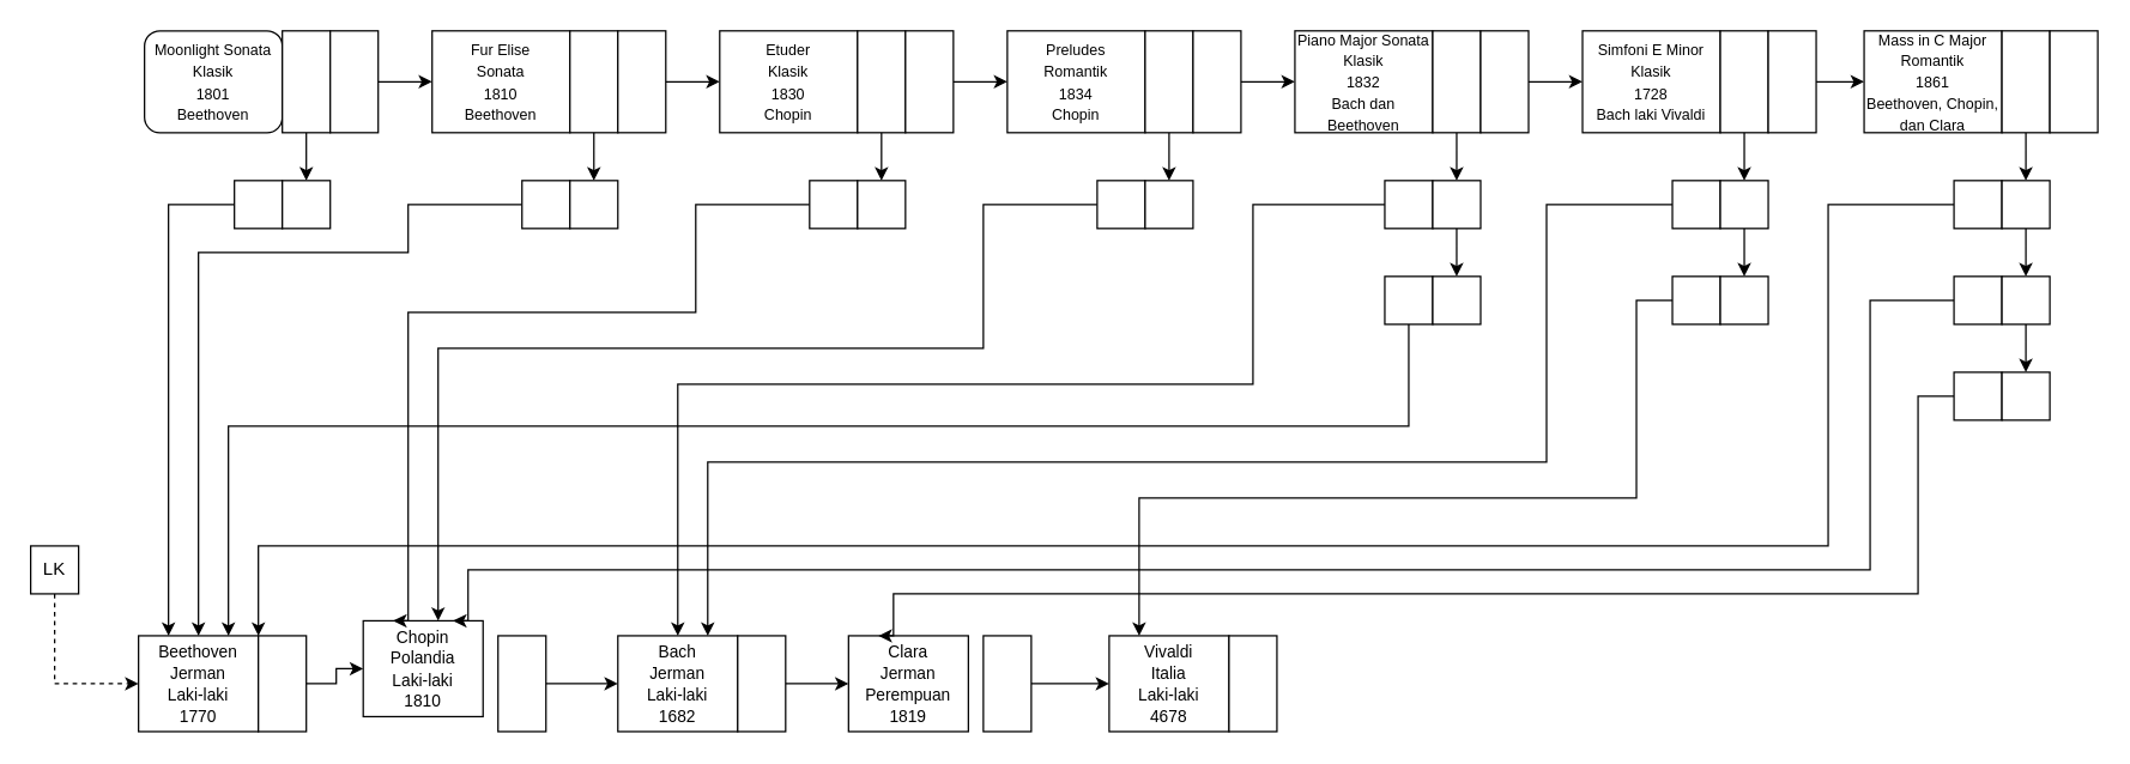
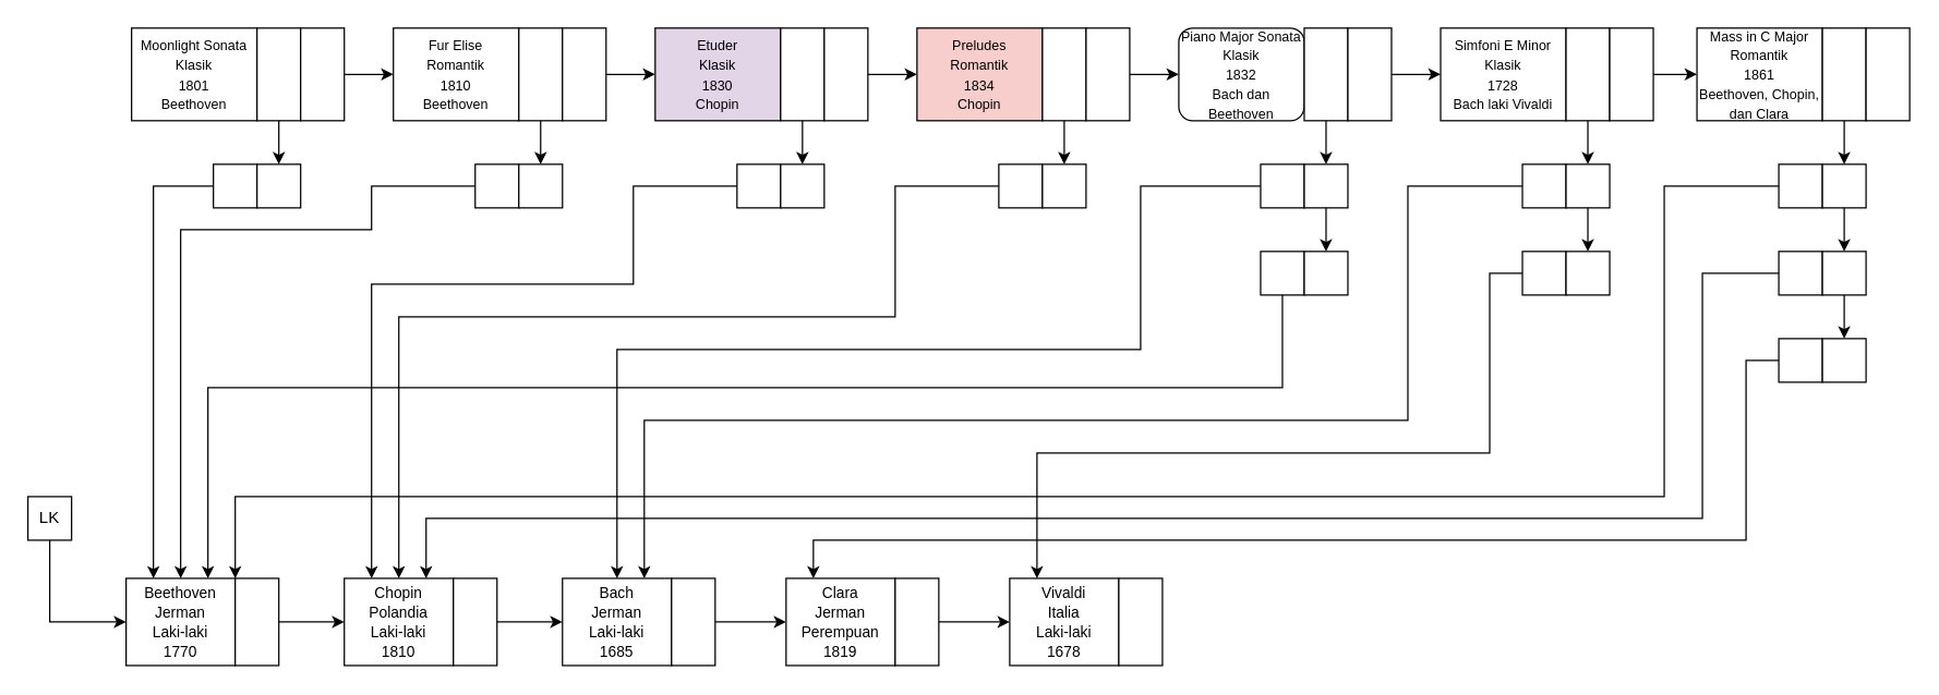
- <mxCell id="2" value="&lt;font style=&quot;font-size: 10px;&quot;&gt;Moonlight Sonata&lt;br&gt;Klasik&lt;br&gt;1801&lt;br&gt;Beethoven&lt;/font&gt;" style="whiteSpace=wrap;html=1;rounded=1;" parent="1" vertex="1"><mxGeometry x="96" y="20" width="92" height="68" as="geometry" /></mxCell>
+ <mxCell id="2" value="&lt;font style=&quot;font-size: 10px;&quot;&gt;Moonlight Sonata&lt;br&gt;Klasik&lt;br&gt;1801&lt;br&gt;Beethoven&lt;/font&gt;" style="rounded=0;whiteSpace=wrap;html=1;" parent="1" vertex="1"><mxGeometry x="96" y="20" width="92" height="68" as="geometry" /></mxCell>
- <mxCell id="7" value="&lt;font style=&quot;font-size: 10px;&quot;&gt;Fur Elise&lt;br&gt;Sonata&lt;br&gt;1810&lt;br&gt;Beethoven&lt;/font&gt;" style="rounded=0;whiteSpace=wrap;html=1;" parent="1" vertex="1"><mxGeometry x="288" y="20" width="92" height="68" as="geometry" /></mxCell>
+ <mxCell id="7" value="&lt;font style=&quot;font-size: 10px;&quot;&gt;Fur Elise&lt;br&gt;Romantik&lt;br&gt;1810&lt;br&gt;Beethoven&lt;/font&gt;" style="rounded=0;whiteSpace=wrap;html=1;" parent="1" vertex="1"><mxGeometry x="288" y="20" width="92" height="68" as="geometry" /></mxCell>
- <mxCell id="12" value="&lt;font style=&quot;font-size: 10px;&quot;&gt;Etuder&lt;br&gt;Klasik&lt;br&gt;1830&lt;br&gt;Chopin&lt;/font&gt;" style="rounded=0;whiteSpace=wrap;html=1;" parent="1" vertex="1"><mxGeometry x="480" y="20" width="92" height="68" as="geometry" /></mxCell>
+ <mxCell id="12" value="&lt;font style=&quot;font-size: 10px;&quot;&gt;Etuder&lt;br&gt;Klasik&lt;br&gt;1830&lt;br&gt;Chopin&lt;/font&gt;" style="rounded=0;whiteSpace=wrap;html=1;fillColor=#e1d5e7;" parent="1" vertex="1"><mxGeometry x="480" y="20" width="92" height="68" as="geometry" /></mxCell>
- <mxCell id="17" value="&lt;font style=&quot;font-size: 10px;&quot;&gt;Preludes&lt;br&gt;Romantik&lt;br&gt;1834&lt;br&gt;Chopin&lt;/font&gt;" style="rounded=0;whiteSpace=wrap;html=1;" parent="1" vertex="1"><mxGeometry x="672" y="20" width="92" height="68" as="geometry" /></mxCell>
+ <mxCell id="17" value="&lt;font style=&quot;font-size: 10px;&quot;&gt;Preludes&lt;br&gt;Romantik&lt;br&gt;1834&lt;br&gt;Chopin&lt;/font&gt;" style="rounded=0;whiteSpace=wrap;html=1;fillColor=#f8cecc;" parent="1" vertex="1"><mxGeometry x="672" y="20" width="92" height="68" as="geometry" /></mxCell>
- <mxCell id="22" value="&lt;font style=&quot;font-size: 10px;&quot;&gt;Piano Major Sonata&lt;br&gt;Klasik&lt;br&gt;1832&lt;br&gt;&lt;font style=&quot;&quot;&gt;Bach dan Beethoven&lt;/font&gt;&lt;/font&gt;" style="rounded=0;whiteSpace=wrap;html=1;" parent="1" vertex="1"><mxGeometry x="864" y="20" width="92" height="68" as="geometry" /></mxCell>
+ <mxCell id="22" value="&lt;font style=&quot;font-size: 10px;&quot;&gt;Piano Major Sonata&lt;br&gt;Klasik&lt;br&gt;1832&lt;br&gt;&lt;font style=&quot;&quot;&gt;Bach dan Beethoven&lt;/font&gt;&lt;/font&gt;" style="whiteSpace=wrap;html=1;rounded=1;" parent="1" vertex="1"><mxGeometry x="864" y="20" width="92" height="68" as="geometry" /></mxCell>
- <mxCell id="36" value="&lt;font style=&quot;font-size: 11px;&quot;&gt;Chopin&lt;br&gt;Polandia&lt;br&gt;Laki-laki&lt;br&gt;1810&lt;/font&gt;" style="rounded=0;whiteSpace=wrap;html=1;" parent="1" vertex="1"><mxGeometry x="242" y="414" width="80" height="64" as="geometry" /></mxCell>
+ <mxCell id="36" value="&lt;font style=&quot;font-size: 11px;&quot;&gt;Chopin&lt;br&gt;Polandia&lt;br&gt;Laki-laki&lt;br&gt;1810&lt;/font&gt;" style="rounded=0;whiteSpace=wrap;html=1;" parent="1" vertex="1"><mxGeometry x="252" y="424" width="80" height="64" as="geometry" /></mxCell>
- <mxCell id="42" style="edgeStyle=orthogonalEdgeStyle;rounded=0;orthogonalLoop=1;jettySize=auto;html=1;entryX=0;entryY=0.5;entryDx=0;entryDy=0;fontSize=11;dashed=1;" parent="1" source="43" target="33" edge="1"><mxGeometry relative="1" as="geometry"><Array as="points"><mxPoint x="36" y="456" /></Array></mxGeometry></mxCell>
+ <mxCell id="42" style="edgeStyle=orthogonalEdgeStyle;rounded=0;orthogonalLoop=1;jettySize=auto;html=1;entryX=0;entryY=0.5;entryDx=0;entryDy=0;fontSize=11;" parent="1" source="43" target="33" edge="1"><mxGeometry relative="1" as="geometry"><Array as="points"><mxPoint x="36" y="456" /></Array></mxGeometry></mxCell>
- <mxCell id="39" value="&lt;font style=&quot;font-size: 11px;&quot;&gt;Bach&lt;br&gt;Jerman&lt;br&gt;Laki-laki&lt;br&gt;1682&lt;/font&gt;" style="rounded=0;whiteSpace=wrap;html=1;" parent="1" vertex="1"><mxGeometry x="412" y="424" width="80" height="64" as="geometry" /></mxCell>
+ <mxCell id="39" value="&lt;font style=&quot;font-size: 11px;&quot;&gt;Bach&lt;br&gt;Jerman&lt;br&gt;Laki-laki&lt;br&gt;1685&lt;/font&gt;" style="rounded=0;whiteSpace=wrap;html=1;" parent="1" vertex="1"><mxGeometry x="412" y="424" width="80" height="64" as="geometry" /></mxCell>
- <mxCell id="54" value="&lt;font style=&quot;font-size: 11px;&quot;&gt;Clara&lt;br&gt;Jerman&lt;br&gt;Perempuan&lt;br&gt;1819&lt;/font&gt;" style="rounded=0;whiteSpace=wrap;html=1;" parent="1" vertex="1"><mxGeometry x="566" y="424" width="80" height="64" as="geometry" /></mxCell>
+ <mxCell id="54" value="&lt;font style=&quot;font-size: 11px;&quot;&gt;Clara&lt;br&gt;Jerman&lt;br&gt;Perempuan&lt;br&gt;1819&lt;/font&gt;" style="rounded=0;whiteSpace=wrap;html=1;" parent="1" vertex="1"><mxGeometry x="576" y="424" width="80" height="64" as="geometry" /></mxCell>
- <mxCell id="60" value="&lt;font style=&quot;font-size: 11px;&quot;&gt;Vivaldi&lt;br&gt;Italia&lt;br&gt;Laki-laki&lt;br&gt;4678&lt;/font&gt;" style="rounded=0;whiteSpace=wrap;html=1;" parent="1" vertex="1"><mxGeometry x="740" y="424" width="80" height="64" as="geometry" /></mxCell>
+ <mxCell id="60" value="&lt;font style=&quot;font-size: 11px;&quot;&gt;Vivaldi&lt;br&gt;Italia&lt;br&gt;Laki-laki&lt;br&gt;1678&lt;/font&gt;" style="rounded=0;whiteSpace=wrap;html=1;" parent="1" vertex="1"><mxGeometry x="740" y="424" width="80" height="64" as="geometry" /></mxCell>
